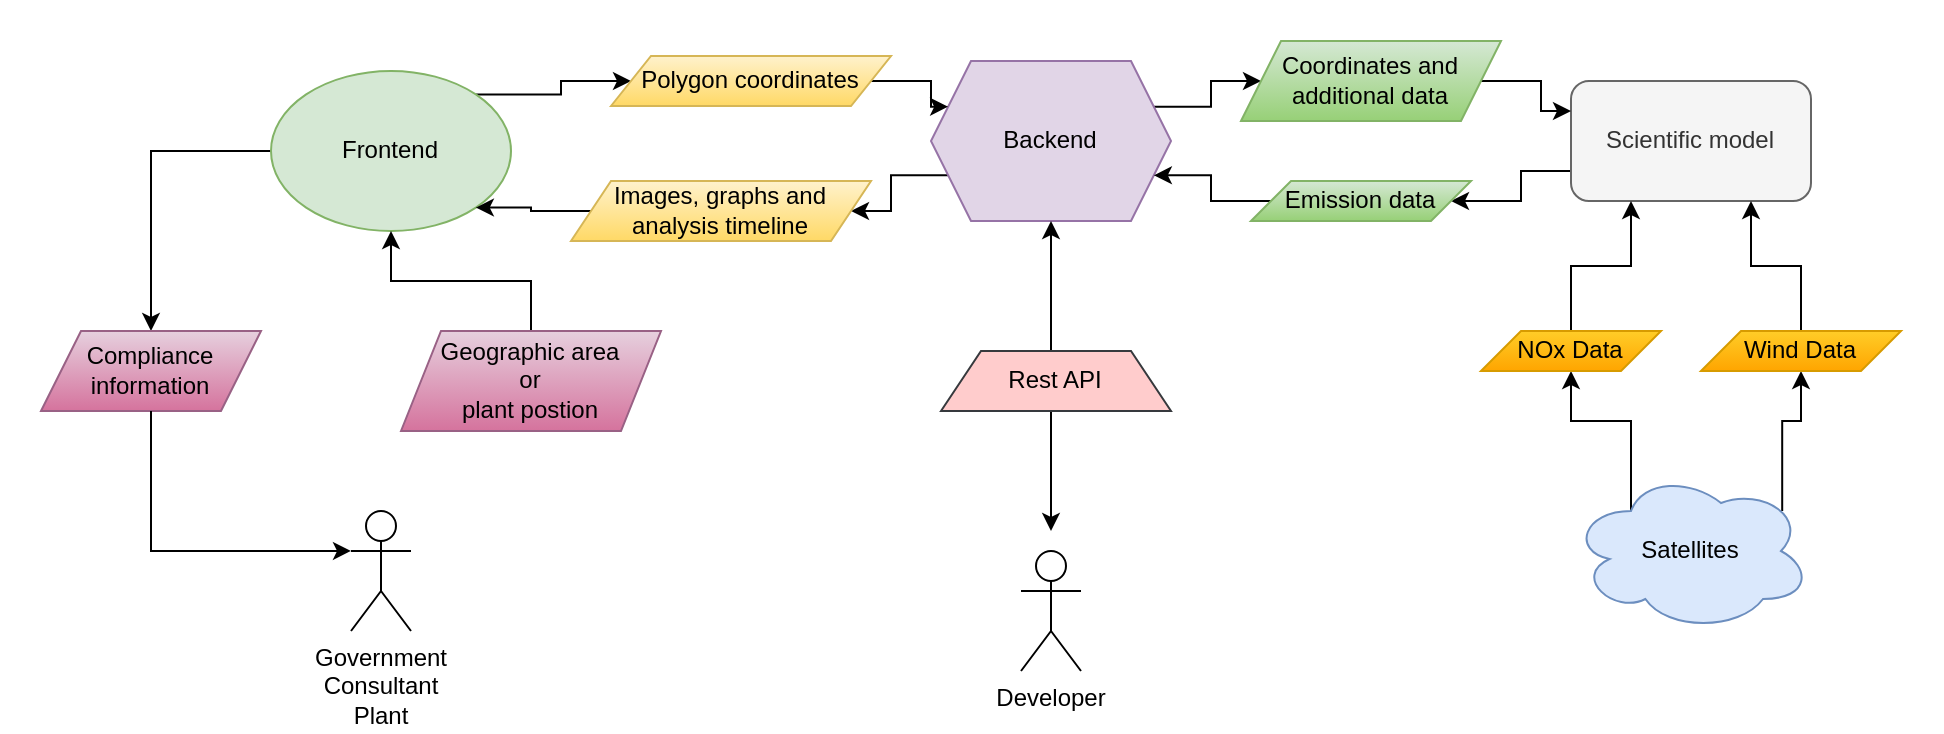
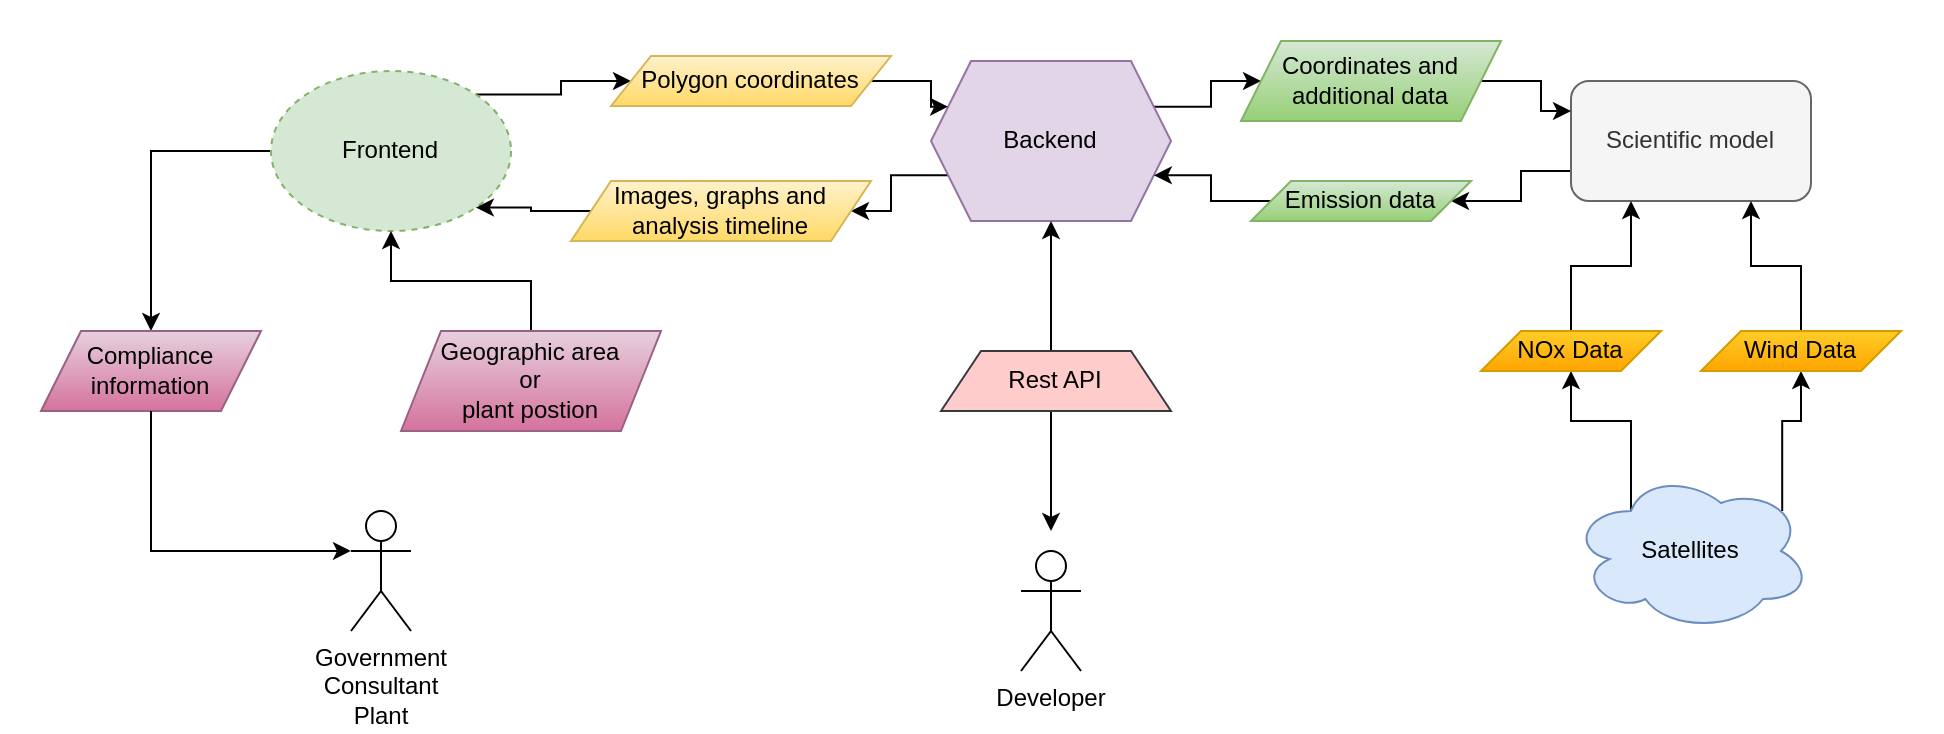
- <mxCell id="20" value="Frontend" style="ellipse;whiteSpace=wrap;html=1;fillColor=#d5e8d4;strokeColor=#82b366;" vertex="1" parent="1"><mxGeometry x="135" y="35" width="120" height="80" as="geometry" /></mxCell>
+ <mxCell id="20" value="Frontend" style="ellipse;whiteSpace=wrap;html=1;fillColor=#d5e8d4;strokeColor=#82b366;dashed=1;" vertex="1" parent="1"><mxGeometry x="135" y="35" width="120" height="80" as="geometry" /></mxCell>
